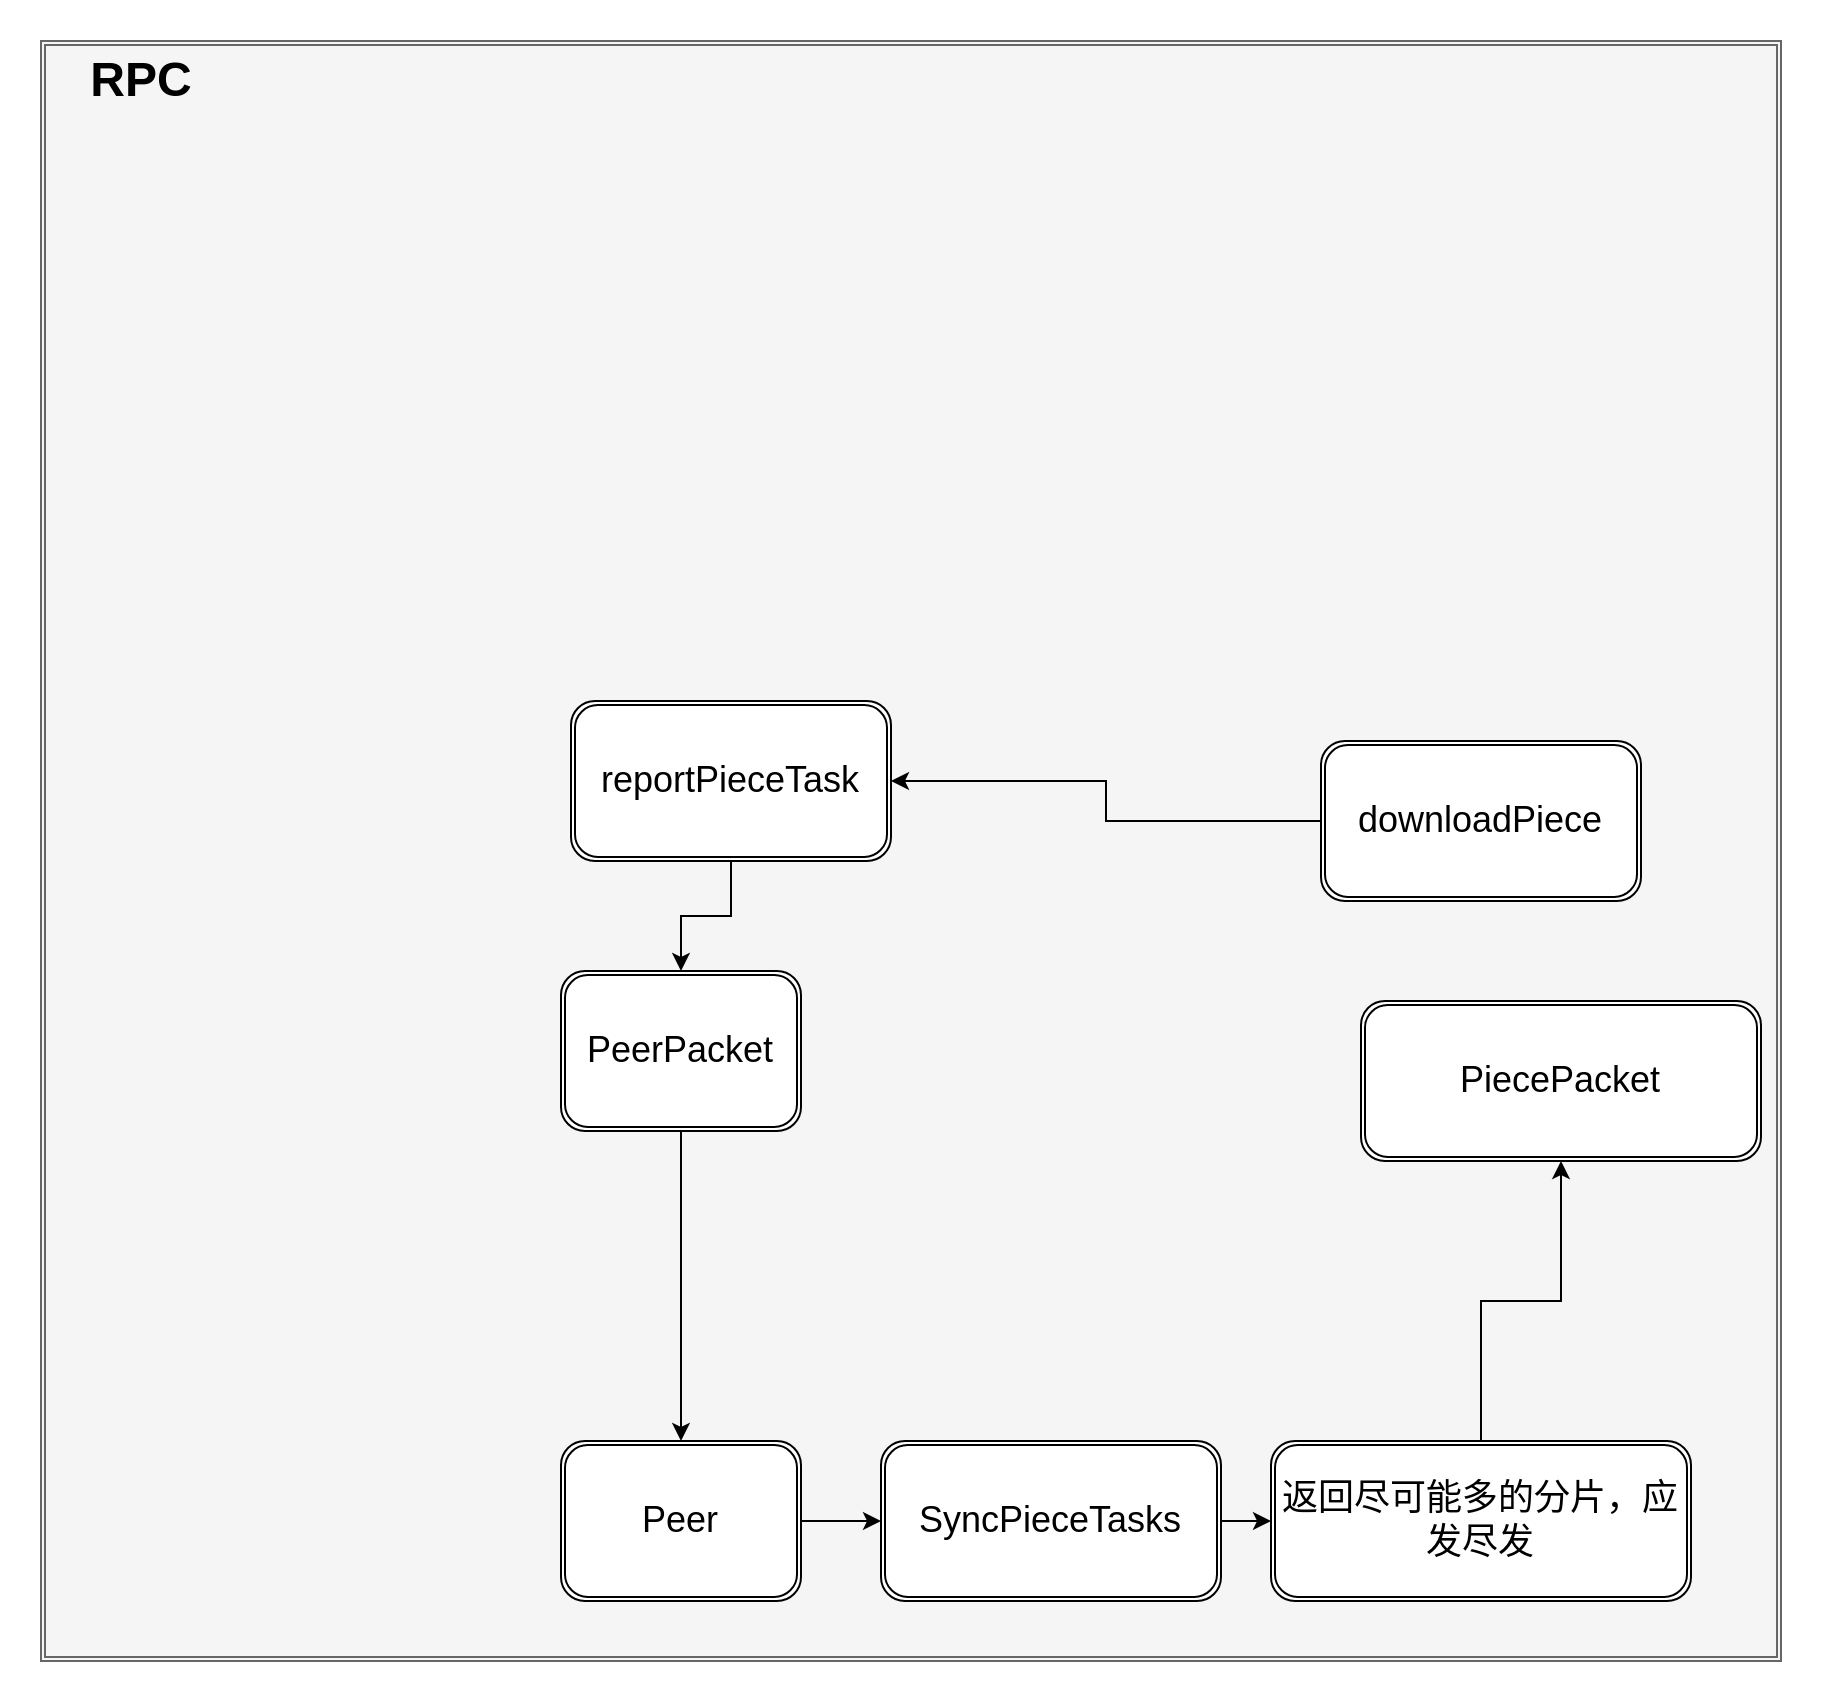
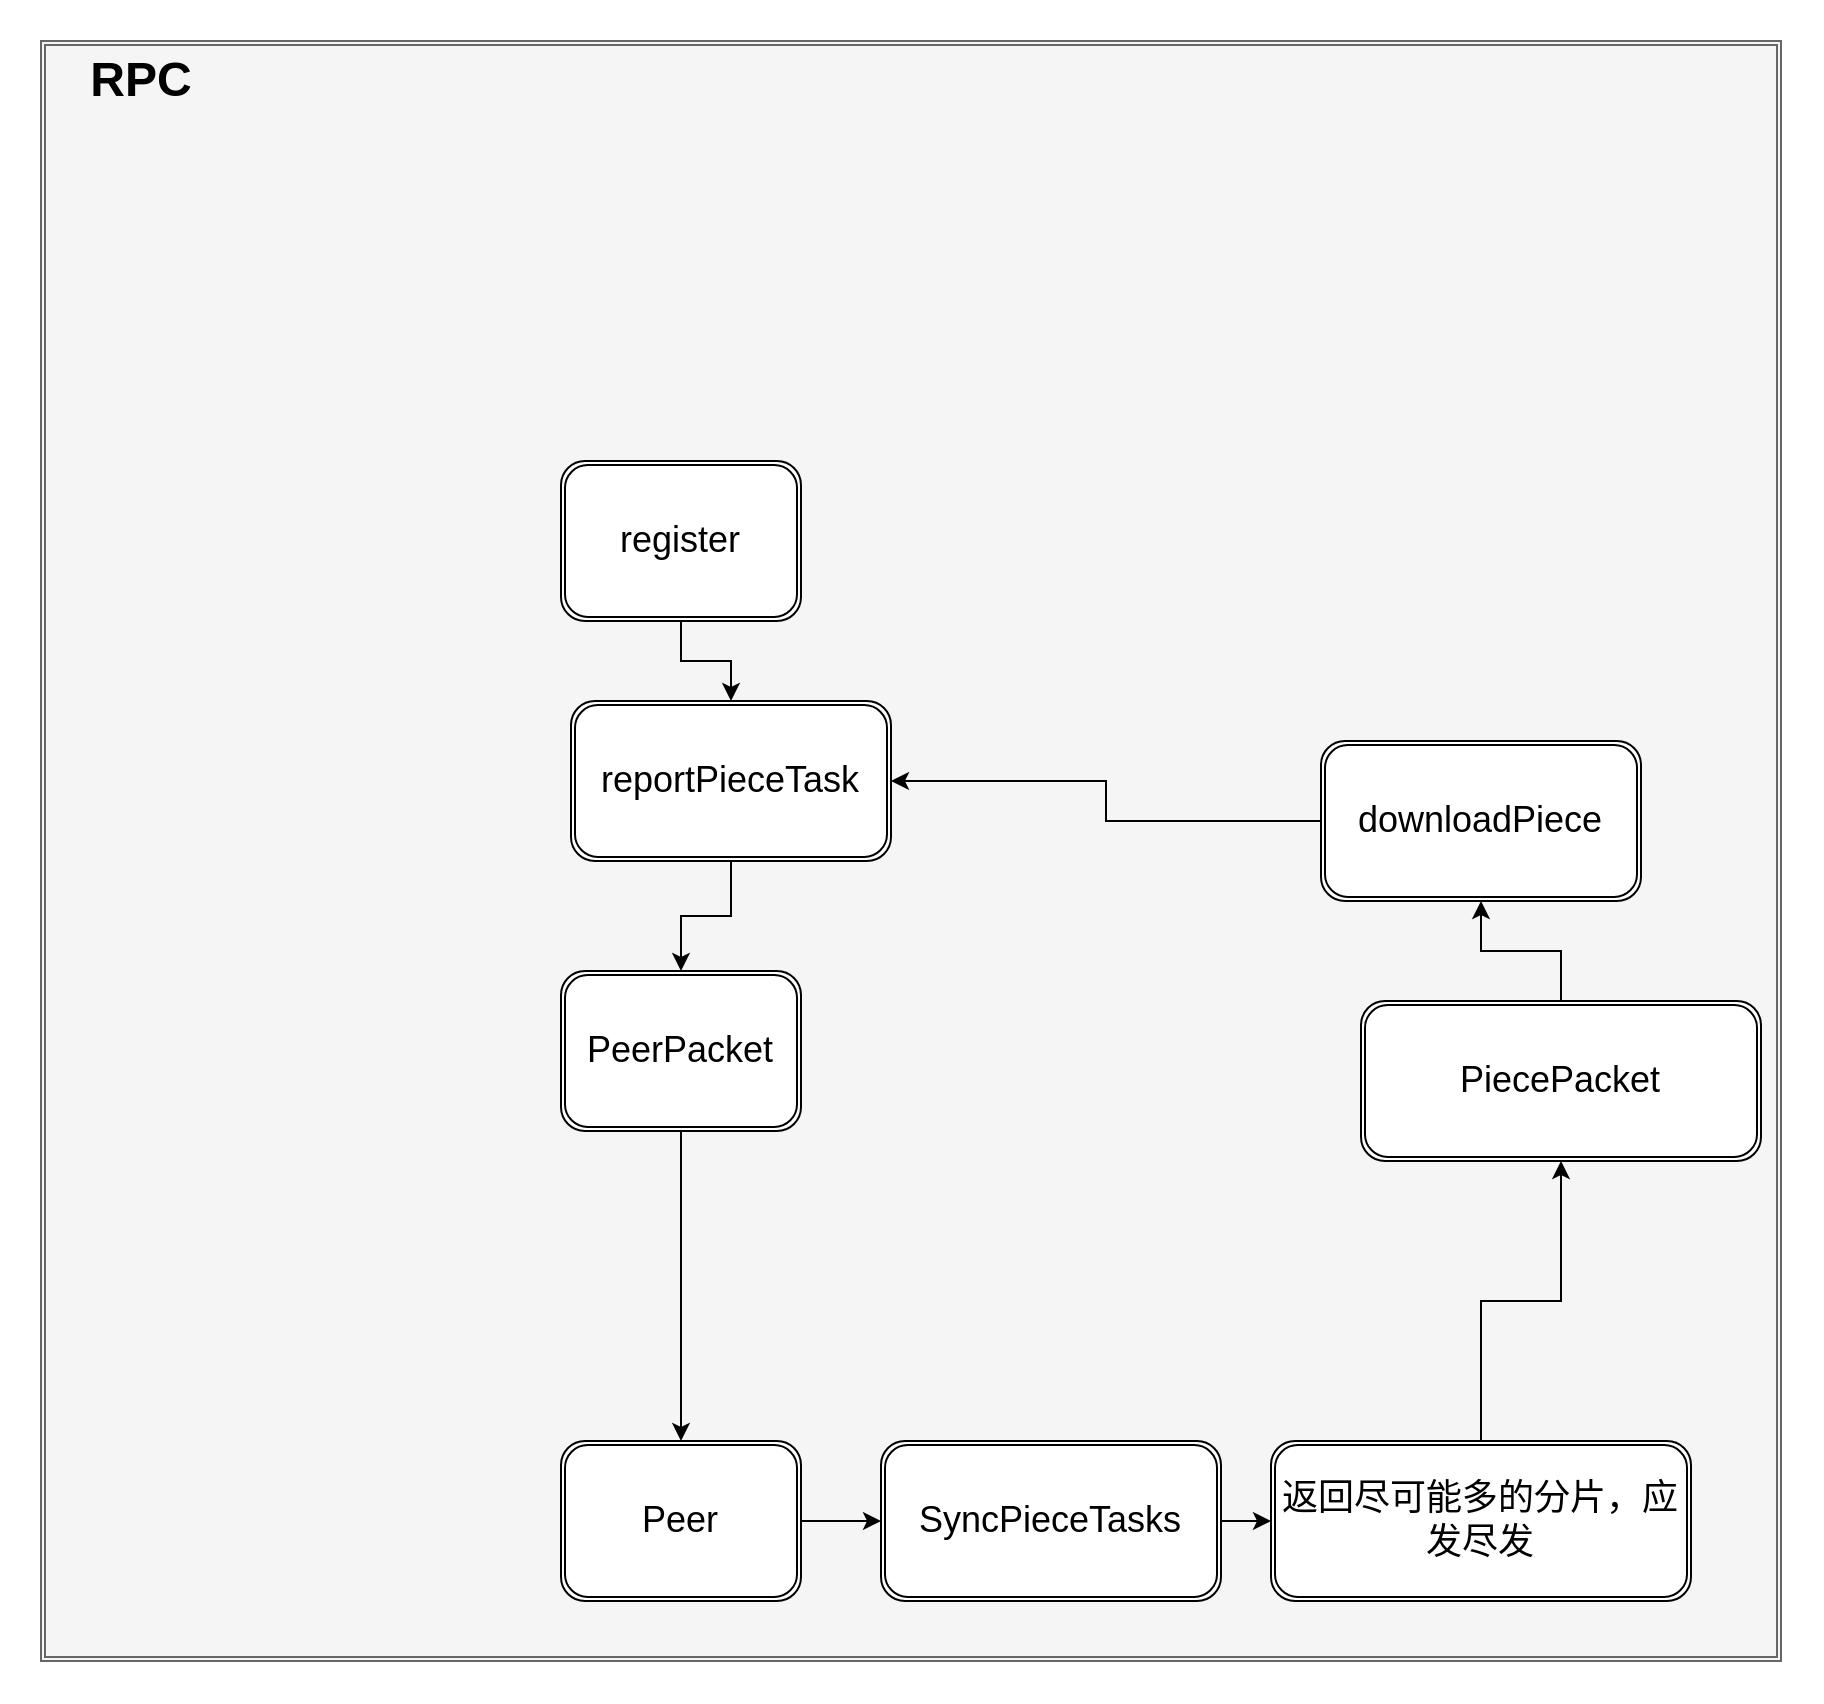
+ <mxCell id="9" value="register" style="shape=ext;double=1;rounded=1;whiteSpace=wrap;html=1;labelBackgroundColor=#FFFFFF;fontFamily=Helvetica;fontSize=18;fontColor=#000000;" vertex="1" parent="1"><mxGeometry x="280" y="230" width="120" height="80" as="geometry" /></mxCell>
+ <mxCell id="8" style="edgeStyle=orthogonalEdgeStyle;rounded=0;orthogonalLoop=1;jettySize=auto;html=1;exitX=0.5;exitY=1;exitDx=0;exitDy=0;entryX=0.5;entryY=0;entryDx=0;entryDy=0;fontFamily=Helvetica;fontSize=18;fontColor=#000000;" edge="1" parent="1" source="9" target="11"><mxGeometry relative="1" as="geometry" /></mxCell>
+ <mxCell id="14" style="edgeStyle=orthogonalEdgeStyle;rounded=0;orthogonalLoop=1;jettySize=auto;html=1;exitX=0.5;exitY=0;exitDx=0;exitDy=0;entryX=0.5;entryY=1;entryDx=0;entryDy=0;fontFamily=Helvetica;fontSize=18;fontColor=#000000;" edge="1" parent="1" source="15" target="19"><mxGeometry relative="1" as="geometry" /></mxCell>
